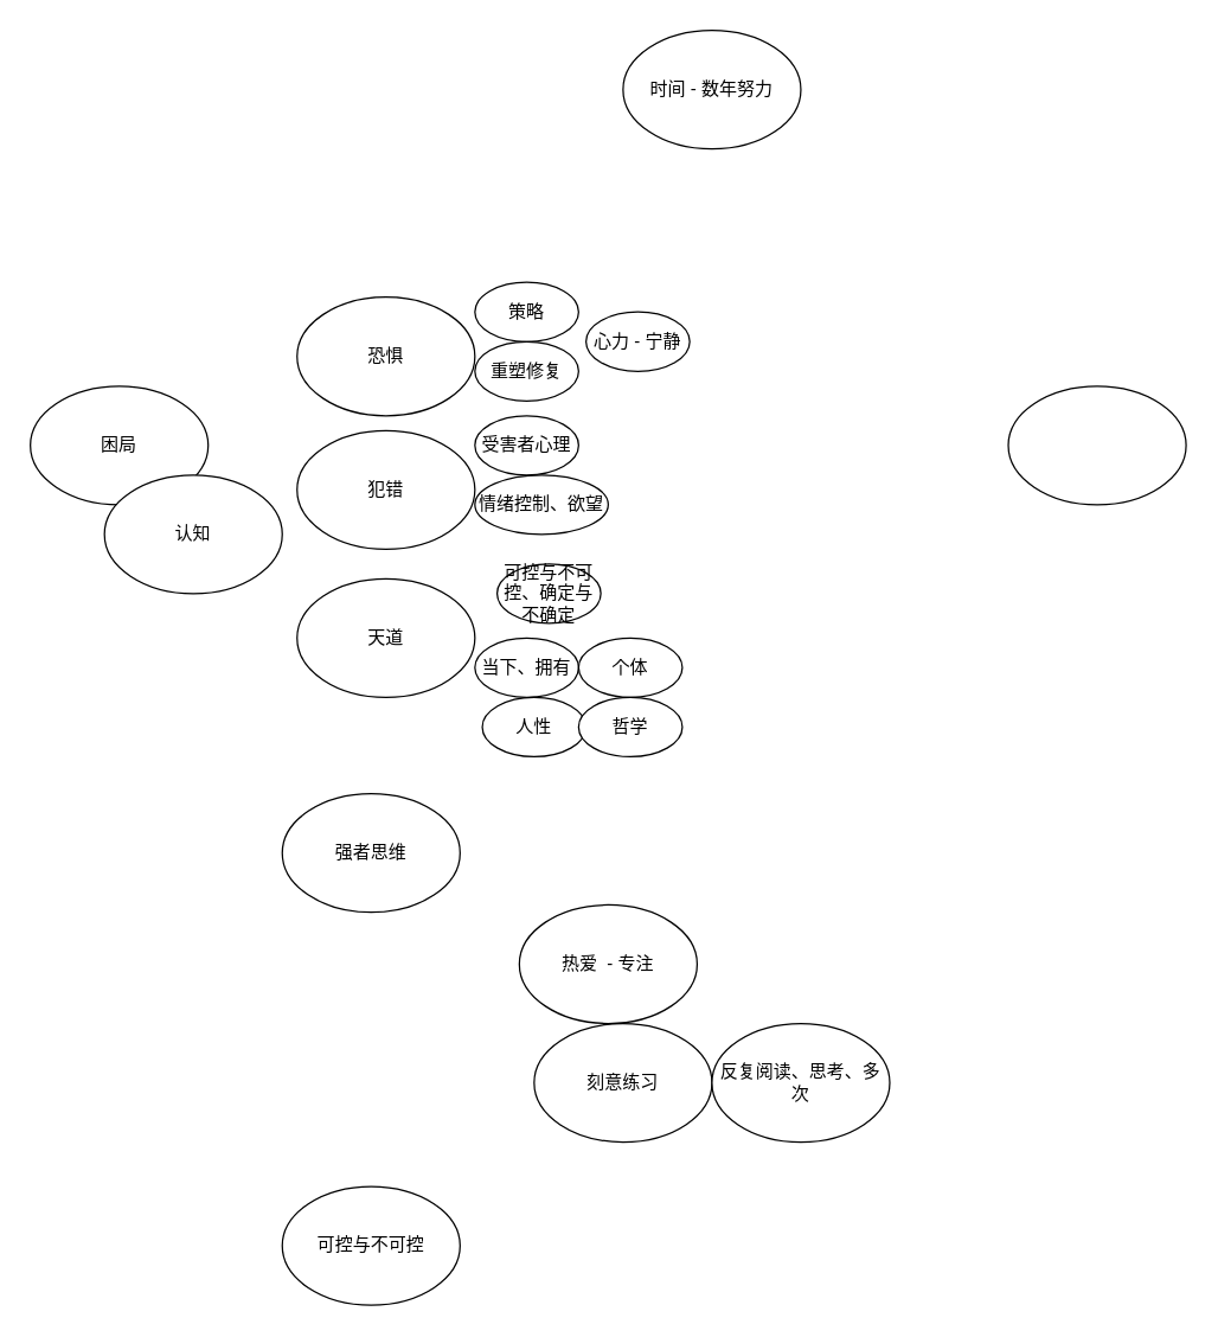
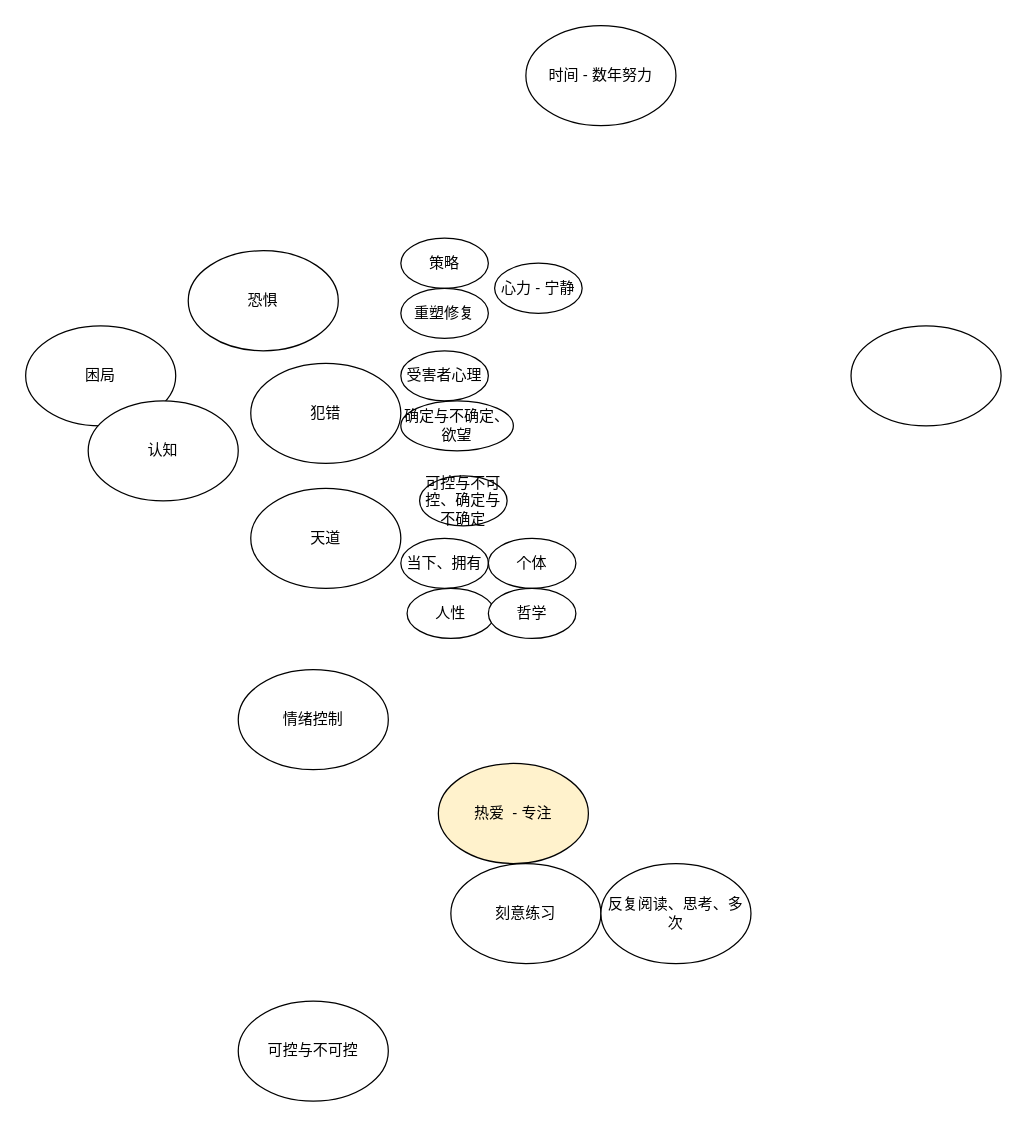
- <mxCell id="8" value="恐惧" style="ellipse;whiteSpace=wrap;html=1;" vertex="1" parent="1"><mxGeometry x="200" y="200" width="120" height="80" as="geometry" /></mxCell>
+ <mxCell id="8" value="恐惧" style="ellipse;whiteSpace=wrap;html=1;" vertex="1" parent="1"><mxGeometry x="150" y="200" width="120" height="80" as="geometry" /></mxCell>
- <mxCell id="10" value="情绪控制、欲望" style="ellipse;whiteSpace=wrap;html=1;" vertex="1" parent="1"><mxGeometry x="320" y="320" width="90" height="40" as="geometry" /></mxCell>
+ <mxCell id="10" value="确定与不确定、欲望" style="ellipse;whiteSpace=wrap;html=1;" vertex="1" parent="1"><mxGeometry x="320" y="320" width="90" height="40" as="geometry" /></mxCell>
- <mxCell id="20" value="强者思维" style="ellipse;whiteSpace=wrap;html=1;" vertex="1" parent="1"><mxGeometry x="190" y="535" width="120" height="80" as="geometry" /></mxCell>
+ <mxCell id="20" value="情绪控制" style="ellipse;whiteSpace=wrap;html=1;" vertex="1" parent="1"><mxGeometry x="190" y="535" width="120" height="80" as="geometry" /></mxCell>
- <mxCell id="22" value="热爱&amp;nbsp; - 专注" style="ellipse;whiteSpace=wrap;html=1;" vertex="1" parent="1"><mxGeometry x="350" y="610" width="120" height="80" as="geometry" /></mxCell>
+ <mxCell id="22" value="热爱&amp;nbsp; - 专注" style="ellipse;whiteSpace=wrap;html=1;fillColor=#fff2cc;" vertex="1" parent="1"><mxGeometry x="350" y="610" width="120" height="80" as="geometry" /></mxCell>
